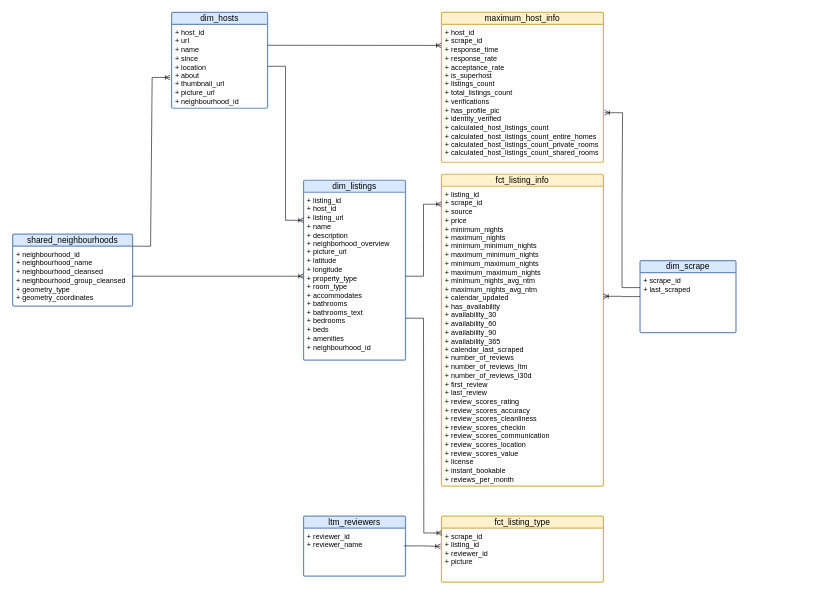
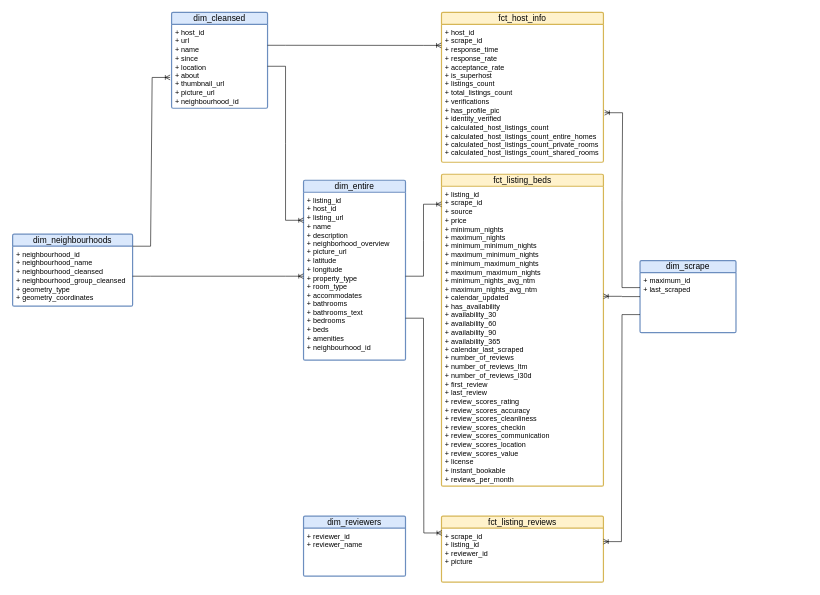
- <mxCell id="7" value="dim_hosts" style="swimlane;childLayout=stackLayout;horizontal=1;startSize=20;horizontalStack=0;rounded=1;fontSize=14;fontStyle=0;strokeWidth=2;resizeParent=0;resizeLast=1;shadow=0;dashed=0;align=center;arcSize=4;whiteSpace=wrap;html=1;fillColor=#dae8fc;strokeColor=#6c8ebf;" parent="1" vertex="1"><mxGeometry x="285" y="20" width="160" height="160" as="geometry"><mxRectangle x="50" y="20" width="80" height="30" as="alternateBounds" /></mxGeometry></mxCell>
+ <mxCell id="7" value="dim_cleansed" style="swimlane;childLayout=stackLayout;horizontal=1;startSize=20;horizontalStack=0;rounded=1;fontSize=14;fontStyle=0;strokeWidth=2;resizeParent=0;resizeLast=1;shadow=0;dashed=0;align=center;arcSize=4;whiteSpace=wrap;html=1;fillColor=#dae8fc;strokeColor=#6c8ebf;" parent="1" vertex="1"><mxGeometry x="285" y="20" width="160" height="160" as="geometry"><mxRectangle x="50" y="20" width="80" height="30" as="alternateBounds" /></mxGeometry></mxCell>
- <mxCell id="5" value="maximum_host_info" style="swimlane;childLayout=stackLayout;horizontal=1;startSize=20;horizontalStack=0;rounded=1;fontSize=14;fontStyle=0;strokeWidth=2;resizeParent=0;resizeLast=1;shadow=0;dashed=0;align=center;arcSize=4;whiteSpace=wrap;html=1;fillColor=#fff2cc;strokeColor=#d6b656;" parent="1" vertex="1"><mxGeometry x="735" y="20" width="270" height="250" as="geometry" /></mxCell>
+ <mxCell id="5" value="fct_host_info" style="swimlane;childLayout=stackLayout;horizontal=1;startSize=20;horizontalStack=0;rounded=1;fontSize=14;fontStyle=0;strokeWidth=2;resizeParent=0;resizeLast=1;shadow=0;dashed=0;align=center;arcSize=4;whiteSpace=wrap;html=1;fillColor=#fff2cc;strokeColor=#d6b656;" parent="1" vertex="1"><mxGeometry x="735" y="20" width="270" height="250" as="geometry" /></mxCell>
- <mxCell id="11" value="fct_listing_info" style="swimlane;childLayout=stackLayout;horizontal=1;startSize=20;horizontalStack=0;rounded=1;fontSize=14;fontStyle=0;strokeWidth=2;resizeParent=0;resizeLast=1;shadow=0;dashed=0;align=center;arcSize=4;whiteSpace=wrap;html=1;fillColor=#fff2cc;strokeColor=#d6b656;" parent="1" vertex="1"><mxGeometry x="735" y="290" width="270" height="520" as="geometry" /></mxCell>
+ <mxCell id="11" value="fct_listing_beds" style="swimlane;childLayout=stackLayout;horizontal=1;startSize=20;horizontalStack=0;rounded=1;fontSize=14;fontStyle=0;strokeWidth=2;resizeParent=0;resizeLast=1;shadow=0;dashed=0;align=center;arcSize=4;whiteSpace=wrap;html=1;fillColor=#fff2cc;strokeColor=#d6b656;" parent="1" vertex="1"><mxGeometry x="735" y="290" width="270" height="520" as="geometry" /></mxCell>
- <mxCell id="14" value="dim_listings" style="swimlane;childLayout=stackLayout;horizontal=1;startSize=20;horizontalStack=0;rounded=1;fontSize=14;fontStyle=0;strokeWidth=2;resizeParent=0;resizeLast=1;shadow=0;dashed=0;align=center;arcSize=4;whiteSpace=wrap;html=1;fillColor=#dae8fc;strokeColor=#6c8ebf;" parent="1" vertex="1"><mxGeometry x="505" y="300" width="170" height="300" as="geometry" /></mxCell>
+ <mxCell id="14" value="dim_entire" style="swimlane;childLayout=stackLayout;horizontal=1;startSize=20;horizontalStack=0;rounded=1;fontSize=14;fontStyle=0;strokeWidth=2;resizeParent=0;resizeLast=1;shadow=0;dashed=0;align=center;arcSize=4;whiteSpace=wrap;html=1;fillColor=#dae8fc;strokeColor=#6c8ebf;" parent="1" vertex="1"><mxGeometry x="505" y="300" width="170" height="300" as="geometry" /></mxCell>
- <mxCell id="9" value="shared_neighbourhoods" style="swimlane;childLayout=stackLayout;horizontal=1;startSize=20;horizontalStack=0;rounded=1;fontSize=14;fontStyle=0;strokeWidth=2;resizeParent=0;resizeLast=1;shadow=0;dashed=0;align=center;arcSize=4;whiteSpace=wrap;html=1;fillColor=#dae8fc;strokeColor=#6c8ebf;" parent="1" vertex="1"><mxGeometry x="20" y="390" width="200" height="120" as="geometry" /></mxCell>
+ <mxCell id="9" value="dim_neighbourhoods" style="swimlane;childLayout=stackLayout;horizontal=1;startSize=20;horizontalStack=0;rounded=1;fontSize=14;fontStyle=0;strokeWidth=2;resizeParent=0;resizeLast=1;shadow=0;dashed=0;align=center;arcSize=4;whiteSpace=wrap;html=1;fillColor=#dae8fc;strokeColor=#6c8ebf;" parent="1" vertex="1"><mxGeometry x="20" y="390" width="200" height="120" as="geometry" /></mxCell>
- <mxCell id="3" value="+ scrape_id&lt;div&gt;+ last_scraped&lt;/div&gt;" style="align=left;strokeColor=none;fillColor=none;spacingLeft=4;fontSize=12;verticalAlign=top;resizable=0;rotatable=0;part=1;html=1;" vertex="1" parent="2"><mxGeometry y="20" width="160" height="100" as="geometry" /></mxCell>
+ <mxCell id="3" value="+ maximum_id&lt;div&gt;+ last_scraped&lt;/div&gt;" style="align=left;strokeColor=none;fillColor=none;spacingLeft=4;fontSize=12;verticalAlign=top;resizable=0;rotatable=0;part=1;html=1;" vertex="1" parent="2"><mxGeometry y="20" width="160" height="100" as="geometry" /></mxCell>
+ <mxCell id="30" value="" style="edgeStyle=entityRelationEdgeStyle;fontSize=12;html=1;endArrow=ERoneToMany;rounded=0;entryX=1;entryY=0.25;entryDx=0;entryDy=0;exitX=0;exitY=0.75;exitDx=0;exitDy=0;" edge="1" parent="1" source="2" target="24"><mxGeometry width="100" height="100" relative="1" as="geometry"><mxPoint x="1035" y="540" as="sourcePoint" /><mxPoint x="1147" y="580" as="targetPoint" /><Array as="points"><mxPoint x="1284" y="687" /><mxPoint x="1344" y="717" /><mxPoint x="1284" y="637" /></Array></mxGeometry></mxCell>
- <mxCell id="21" value="ltm_reviewers" style="swimlane;childLayout=stackLayout;horizontal=1;startSize=20;horizontalStack=0;rounded=1;fontSize=14;fontStyle=0;strokeWidth=2;resizeParent=0;resizeLast=1;shadow=0;dashed=0;align=center;arcSize=4;whiteSpace=wrap;html=1;fillColor=#dae8fc;strokeColor=#6c8ebf;" vertex="1" parent="1"><mxGeometry x="505" y="860" width="170" height="100" as="geometry" /></mxCell>
+ <mxCell id="21" value="dim_reviewers" style="swimlane;childLayout=stackLayout;horizontal=1;startSize=20;horizontalStack=0;rounded=1;fontSize=14;fontStyle=0;strokeWidth=2;resizeParent=0;resizeLast=1;shadow=0;dashed=0;align=center;arcSize=4;whiteSpace=wrap;html=1;fillColor=#dae8fc;strokeColor=#6c8ebf;" vertex="1" parent="1"><mxGeometry x="505" y="860" width="170" height="100" as="geometry" /></mxCell>
- <mxCell id="23" value="fct_listing_type" style="swimlane;childLayout=stackLayout;horizontal=1;startSize=20;horizontalStack=0;rounded=1;fontSize=14;fontStyle=0;strokeWidth=2;resizeParent=0;resizeLast=1;shadow=0;dashed=0;align=center;arcSize=4;whiteSpace=wrap;html=1;fillColor=#fff2cc;strokeColor=#d6b656;" vertex="1" parent="1"><mxGeometry x="735" y="860" width="270" height="110" as="geometry" /></mxCell>
+ <mxCell id="23" value="fct_listing_reviews" style="swimlane;childLayout=stackLayout;horizontal=1;startSize=20;horizontalStack=0;rounded=1;fontSize=14;fontStyle=0;strokeWidth=2;resizeParent=0;resizeLast=1;shadow=0;dashed=0;align=center;arcSize=4;whiteSpace=wrap;html=1;fillColor=#fff2cc;strokeColor=#d6b656;" vertex="1" parent="1"><mxGeometry x="735" y="860" width="270" height="110" as="geometry" /></mxCell>
- <mxCell id="28" value="" style="edgeStyle=entityRelationEdgeStyle;fontSize=12;html=1;endArrow=ERoneToMany;rounded=0;entryX=-0.006;entryY=0.339;entryDx=0;entryDy=0;entryPerimeter=0;exitX=0.987;exitY=0.37;exitDx=0;exitDy=0;exitPerimeter=0;" edge="1" parent="1" source="22" target="24"><mxGeometry width="100" height="100" relative="1" as="geometry"><mxPoint x="515" y="1050" as="sourcePoint" /><mxPoint x="615" y="950" as="targetPoint" /></mxGeometry></mxCell>
